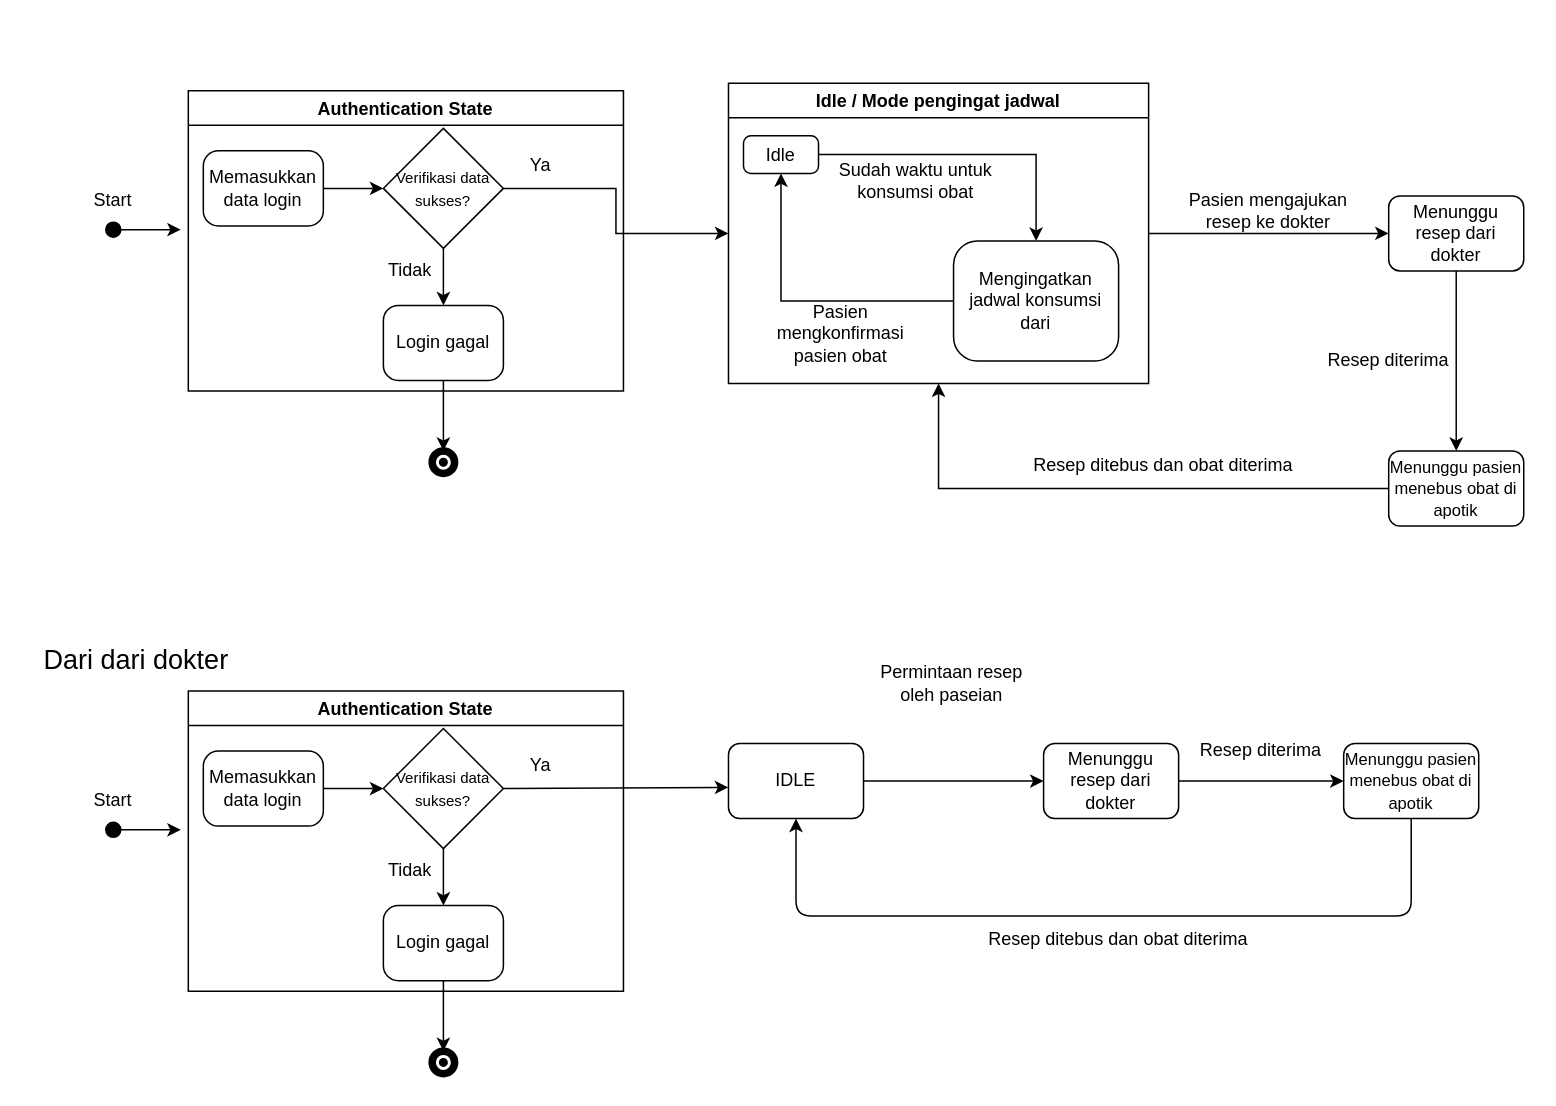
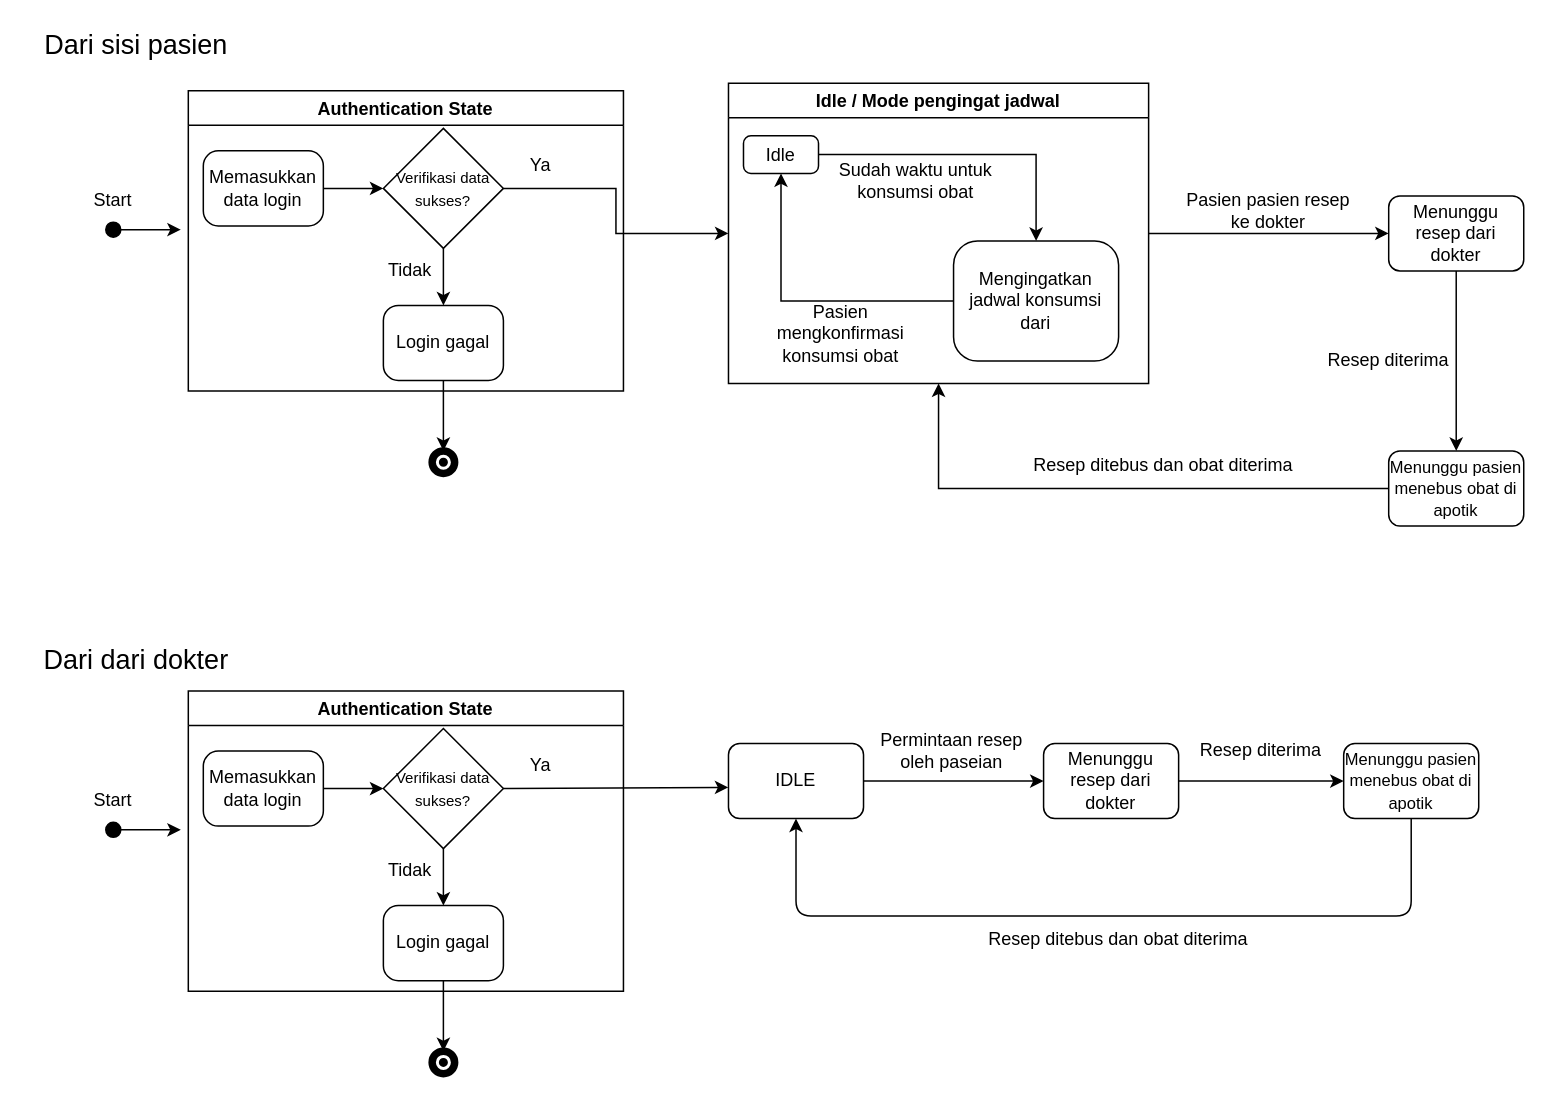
+ <mxCell id="21" value="&lt;font style=&quot;font-size: 18px&quot;&gt;Dari sisi pasien&lt;/font&gt;" style="text;html=1;align=center;verticalAlign=middle;resizable=0;points=[];autosize=1;" vertex="1" parent="1"><mxGeometry x="20" y="20" width="140" height="20" as="geometry" /></mxCell>
- <mxCell id="16" value="Pasien mengajukan resep ke dokter" style="text;html=1;strokeColor=none;fillColor=none;align=center;verticalAlign=middle;whiteSpace=wrap;rounded=0;" parent="1" vertex="1"><mxGeometry x="785" y="130" width="120" height="20" as="geometry" /></mxCell>
+ <mxCell id="16" value="Pasien pasien resep ke dokter" style="text;html=1;strokeColor=none;fillColor=none;align=center;verticalAlign=middle;whiteSpace=wrap;rounded=0;" parent="1" vertex="1"><mxGeometry x="785" y="130" width="120" height="20" as="geometry" /></mxCell>
- <mxCell id="12" value="Pasien mengkonfirmasi pasien obat" style="text;html=1;strokeColor=none;fillColor=none;align=center;verticalAlign=middle;whiteSpace=wrap;rounded=0;" parent="6" vertex="1"><mxGeometry x="20" y="157" width="110" height="20" as="geometry" /></mxCell>
+ <mxCell id="12" value="Pasien mengkonfirmasi konsumsi obat" style="text;html=1;strokeColor=none;fillColor=none;align=center;verticalAlign=middle;whiteSpace=wrap;rounded=0;" parent="6" vertex="1"><mxGeometry x="20" y="157" width="110" height="20" as="geometry" /></mxCell>
- <mxCell id="25" value="Permintaan resep oleh paseian" style="text;html=1;strokeColor=none;fillColor=none;align=center;verticalAlign=middle;whiteSpace=wrap;rounded=0;" vertex="1" parent="1"><mxGeometry x="579" y="445" width="110" height="20" as="geometry" /></mxCell>
+ <mxCell id="25" value="Permintaan resep oleh paseian" style="text;html=1;strokeColor=none;fillColor=none;align=center;verticalAlign=middle;whiteSpace=wrap;rounded=0;" vertex="1" parent="1"><mxGeometry x="579" y="490" width="110" height="20" as="geometry" /></mxCell>
